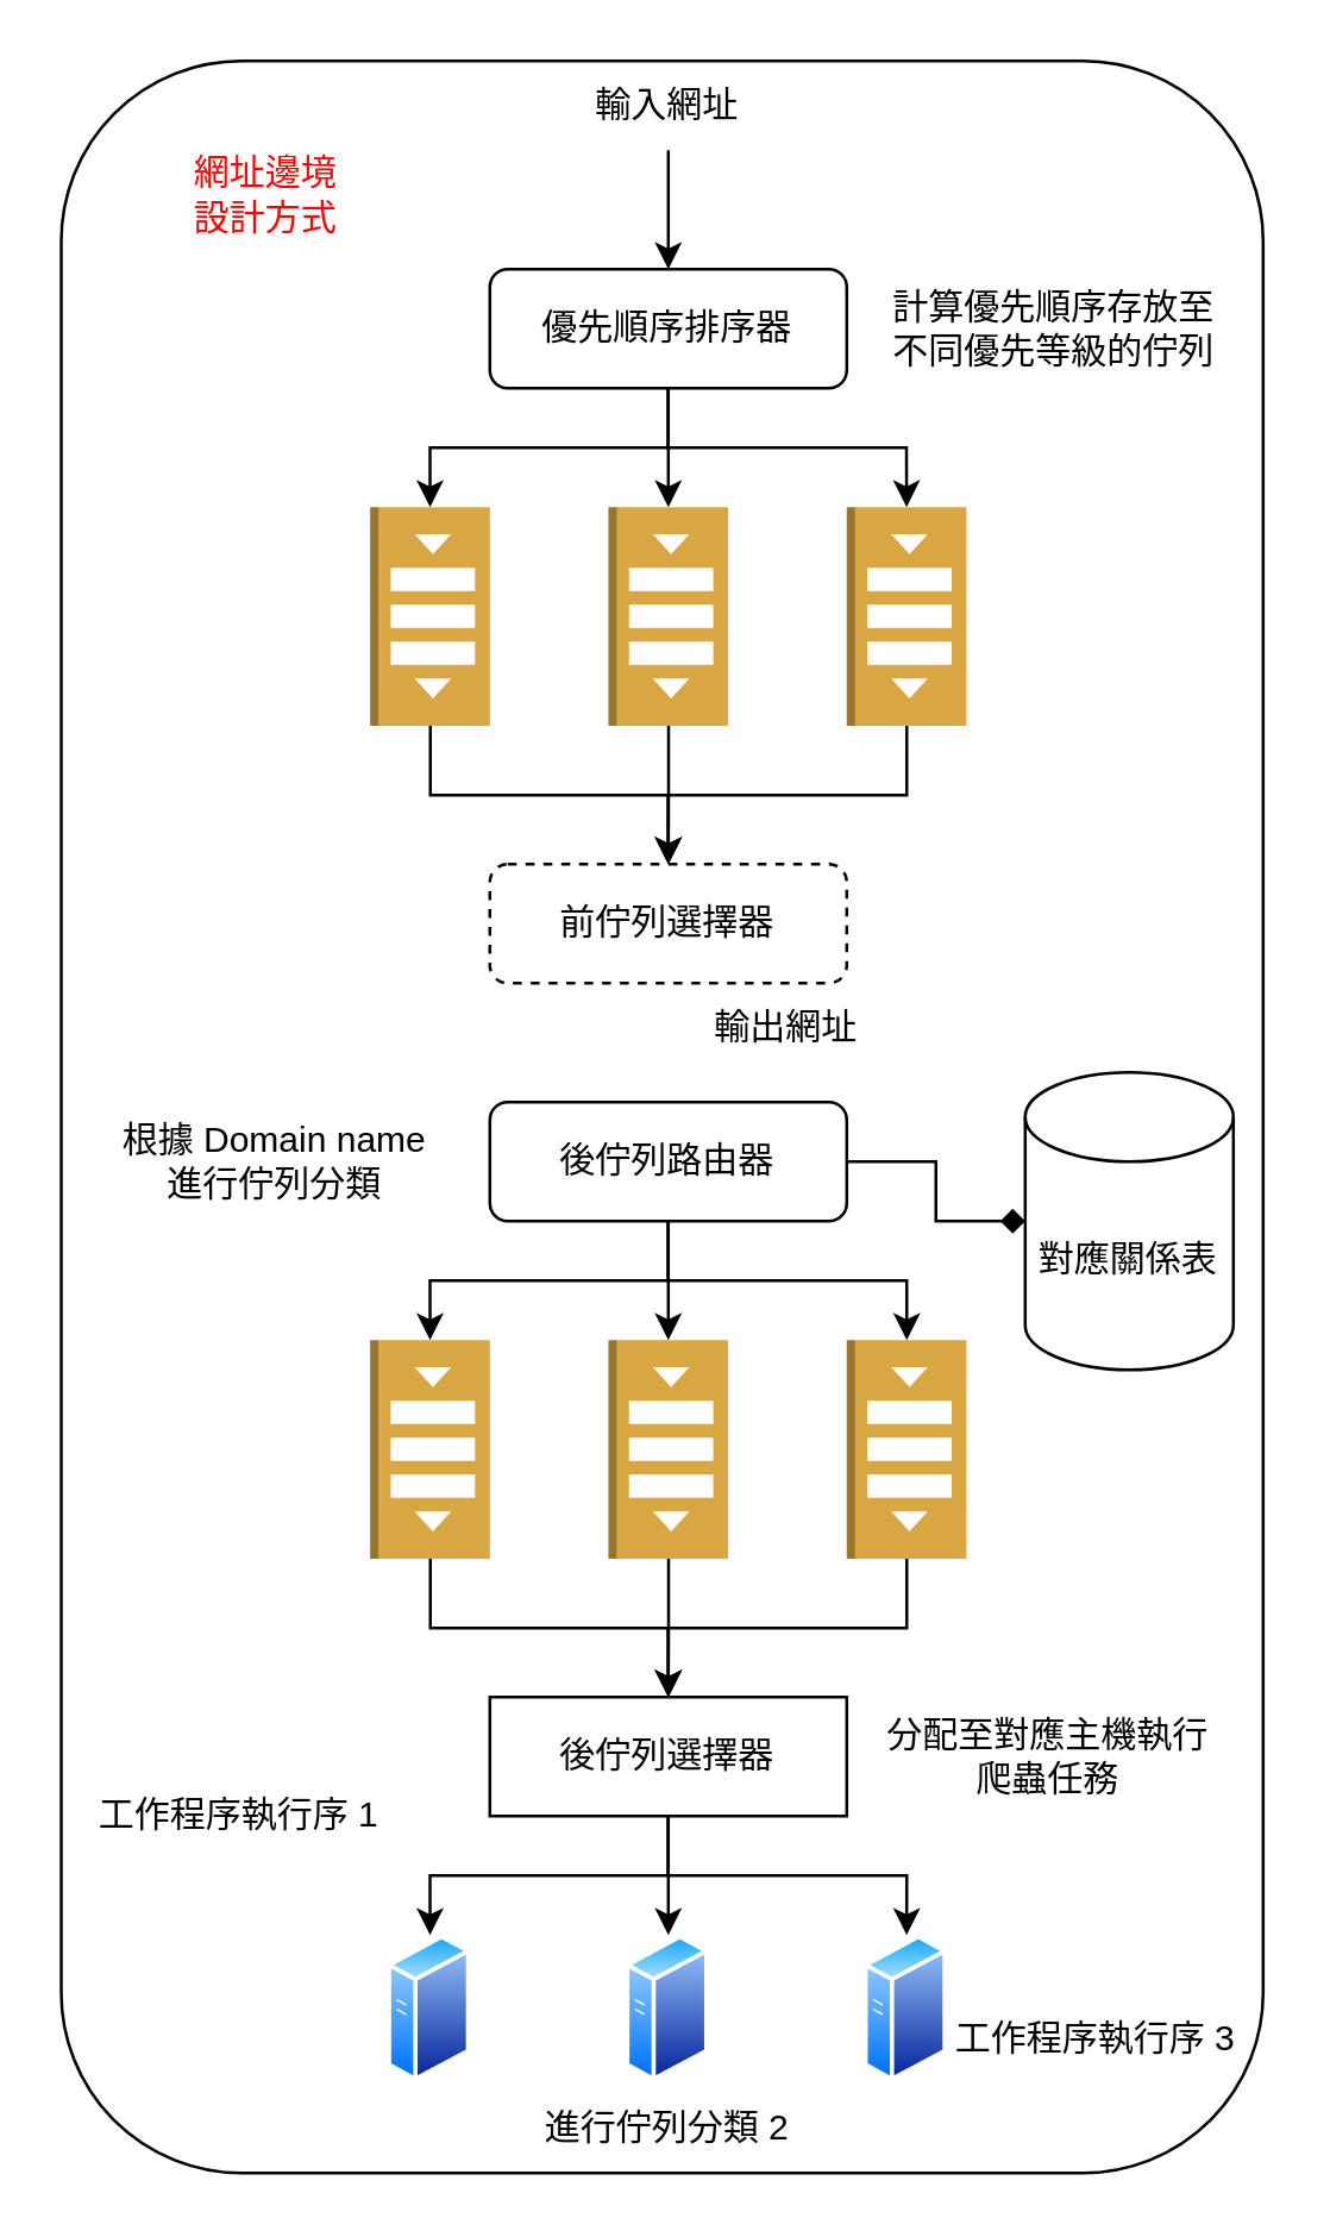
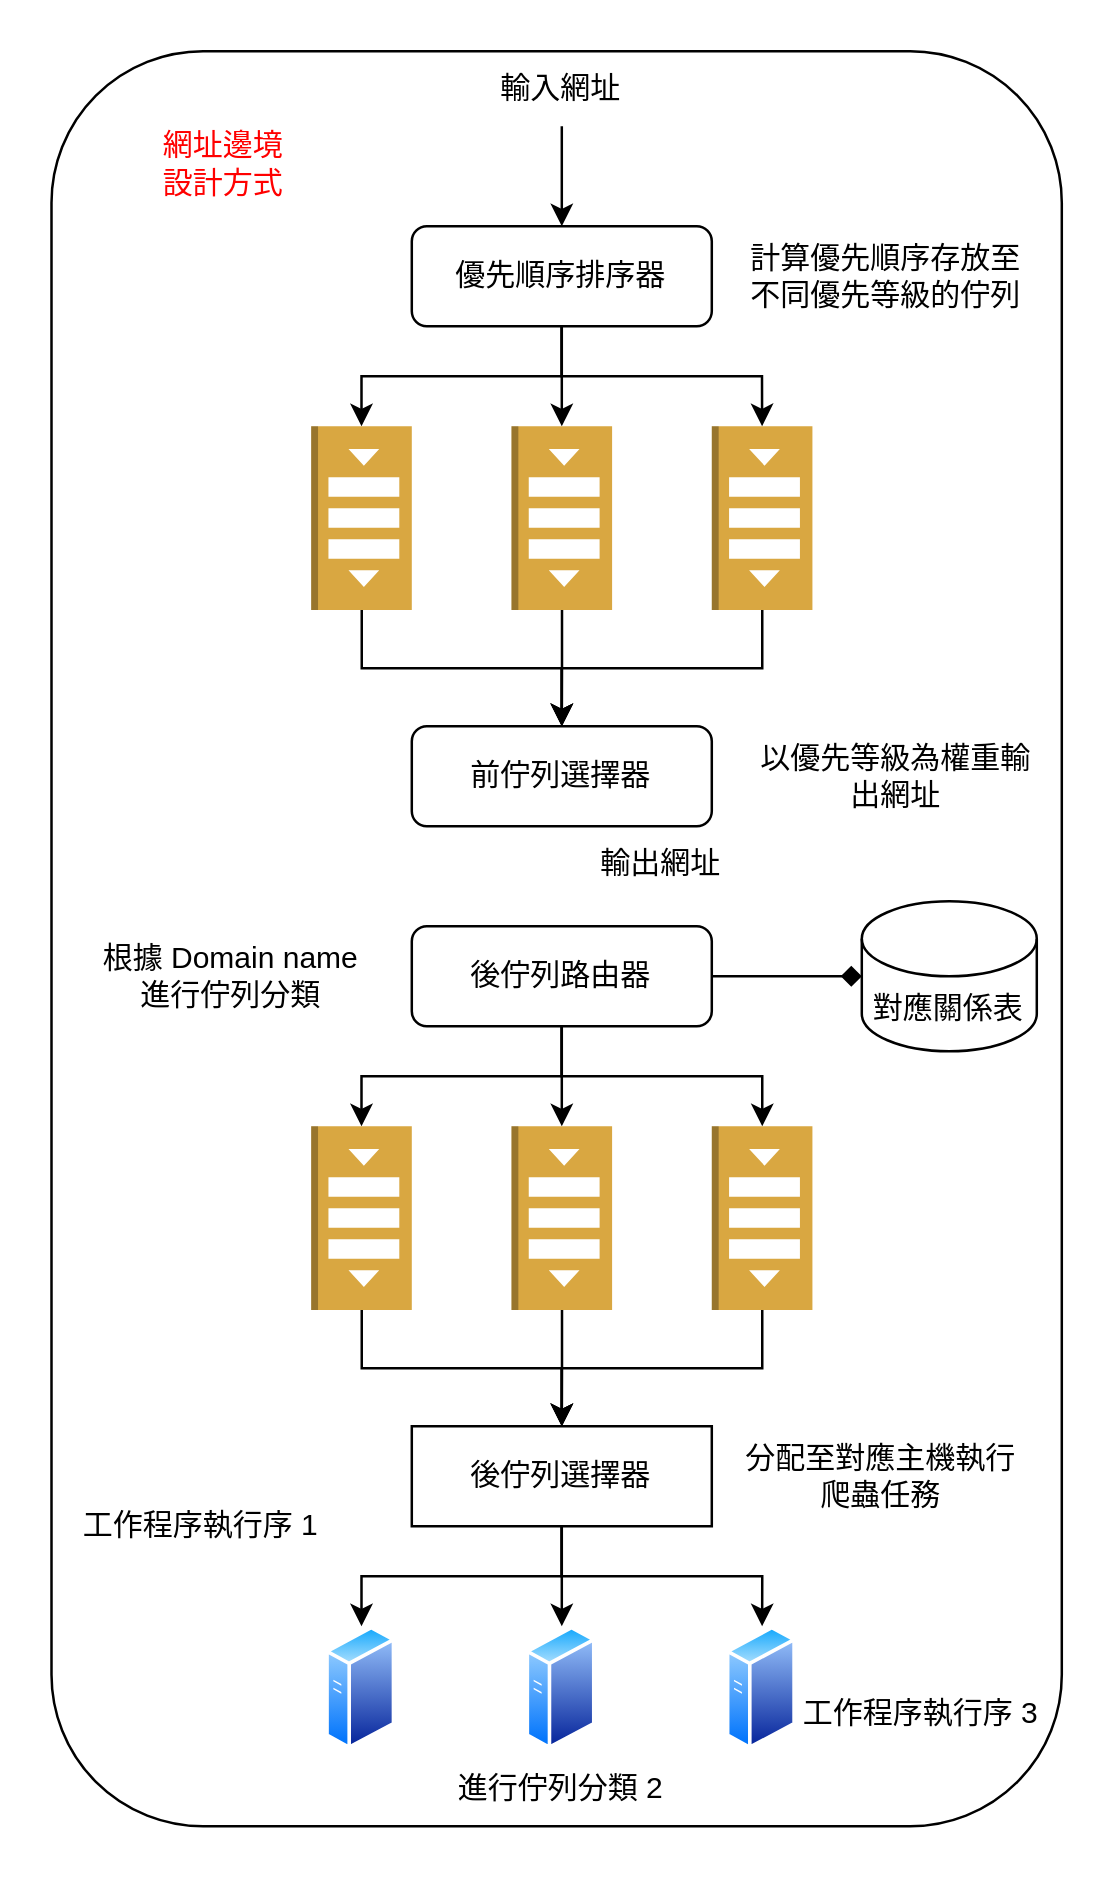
- <mxCell id="15" value="前佇列選擇器" style="rounded=1;whiteSpace=wrap;html=1;dashed=1;" vertex="1" parent="1"><mxGeometry x="164.12" y="290" width="120" height="40" as="geometry" /></mxCell>
+ <mxCell id="15" value="前佇列選擇器" style="rounded=1;whiteSpace=wrap;html=1;" vertex="1" parent="1"><mxGeometry x="164.12" y="290" width="120" height="40" as="geometry" /></mxCell>
+ <mxCell id="40" value="以優先等級為權重輸出網址" style="text;html=1;strokeColor=none;fillColor=none;align=center;verticalAlign=middle;whiteSpace=wrap;rounded=0;" vertex="1" parent="1"><mxGeometry x="298.25" y="295" width="120" height="30" as="geometry" /></mxCell>
- <mxCell id="22" value="對應關係表" style="shape=cylinder3;whiteSpace=wrap;html=1;boundedLbl=1;backgroundOutline=1;size=15;" vertex="1" parent="1"><mxGeometry x="344.12" y="360" width="70" height="100" as="geometry" /></mxCell>
+ <mxCell id="22" value="對應關係表" style="shape=cylinder3;whiteSpace=wrap;html=1;boundedLbl=1;backgroundOutline=1;size=15;" vertex="1" parent="1"><mxGeometry x="344.12" y="360" width="70" height="60" as="geometry" /></mxCell>
